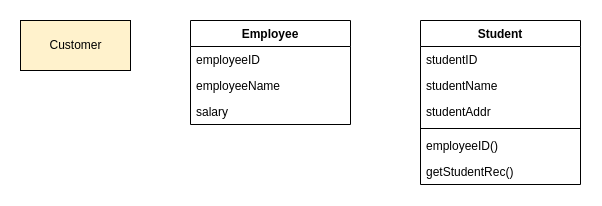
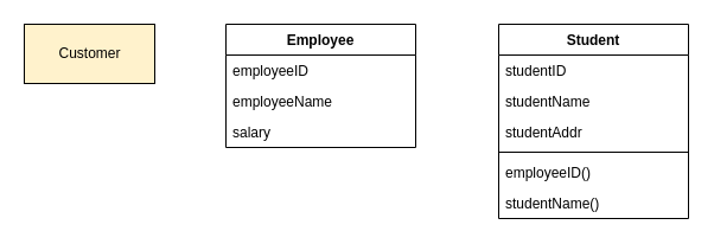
- <mxCell id="13" value="getStudentRec()" style="text;align=left;verticalAlign=top;spacingLeft=4;spacingRight=4;overflow=hidden;rotatable=0;points=[[0,0.5],[1,0.5]];portConstraint=eastwest;" vertex="1" parent="7"><mxGeometry y="138" width="160" height="26" as="geometry" /></mxCell>
+ <mxCell id="13" value="studentName()" style="text;align=left;verticalAlign=top;spacingLeft=4;spacingRight=4;overflow=hidden;rotatable=0;points=[[0,0.5],[1,0.5]];portConstraint=eastwest;" vertex="1" parent="7"><mxGeometry y="138" width="160" height="26" as="geometry" /></mxCell>
